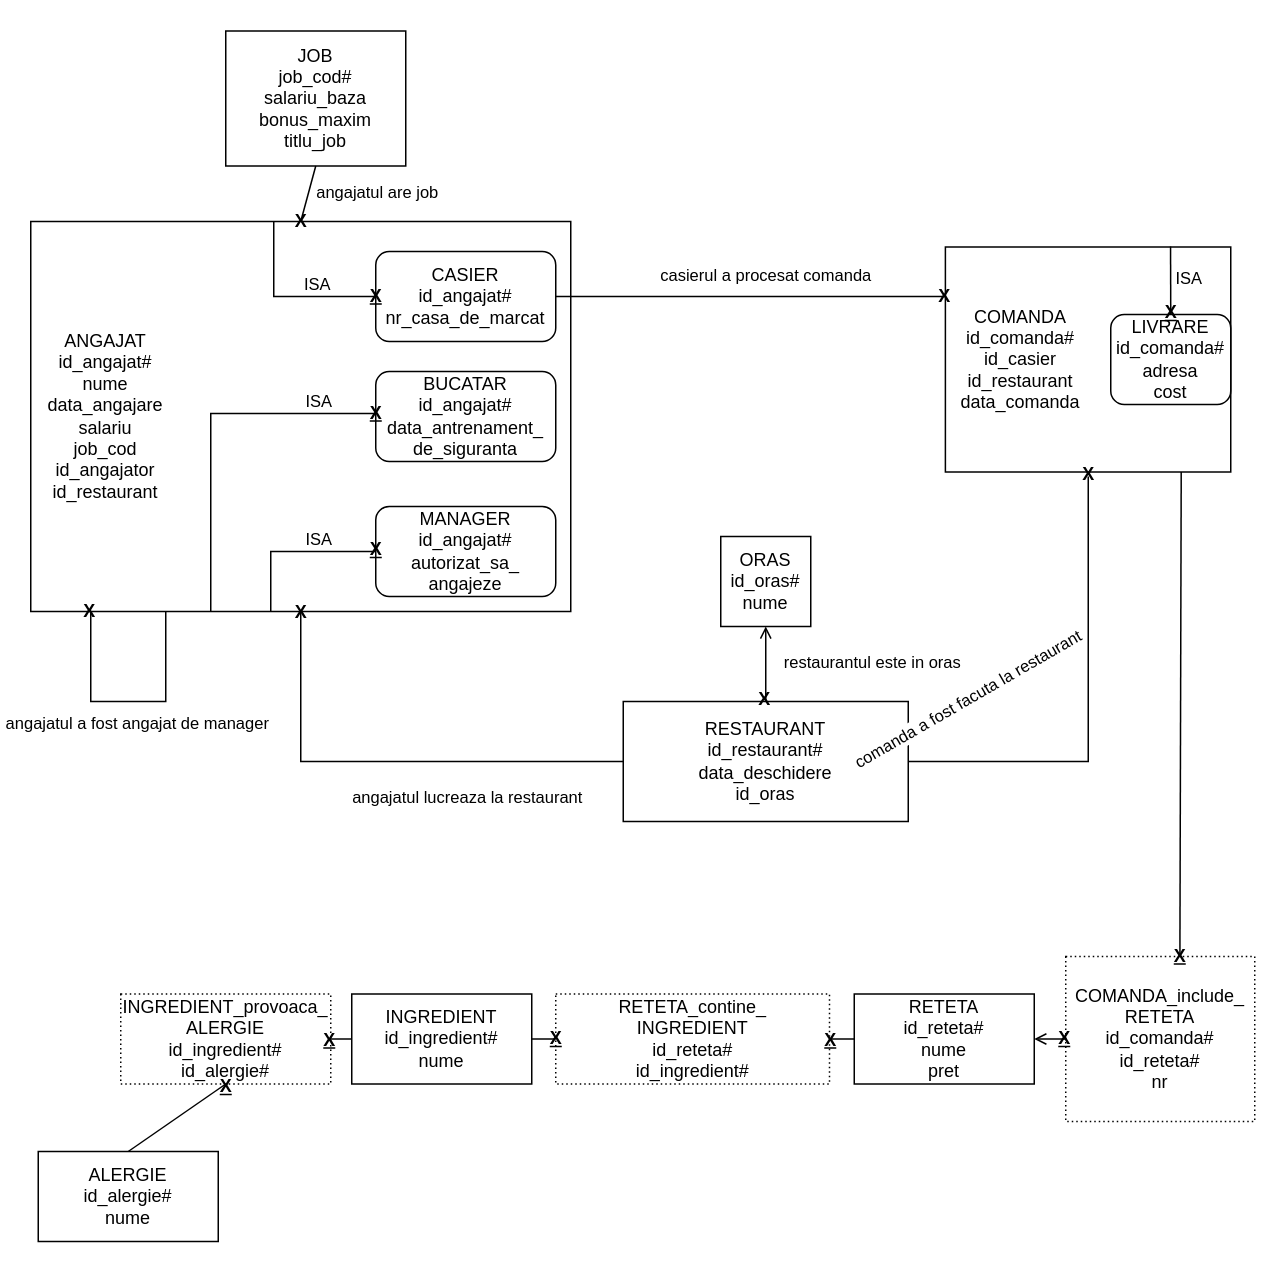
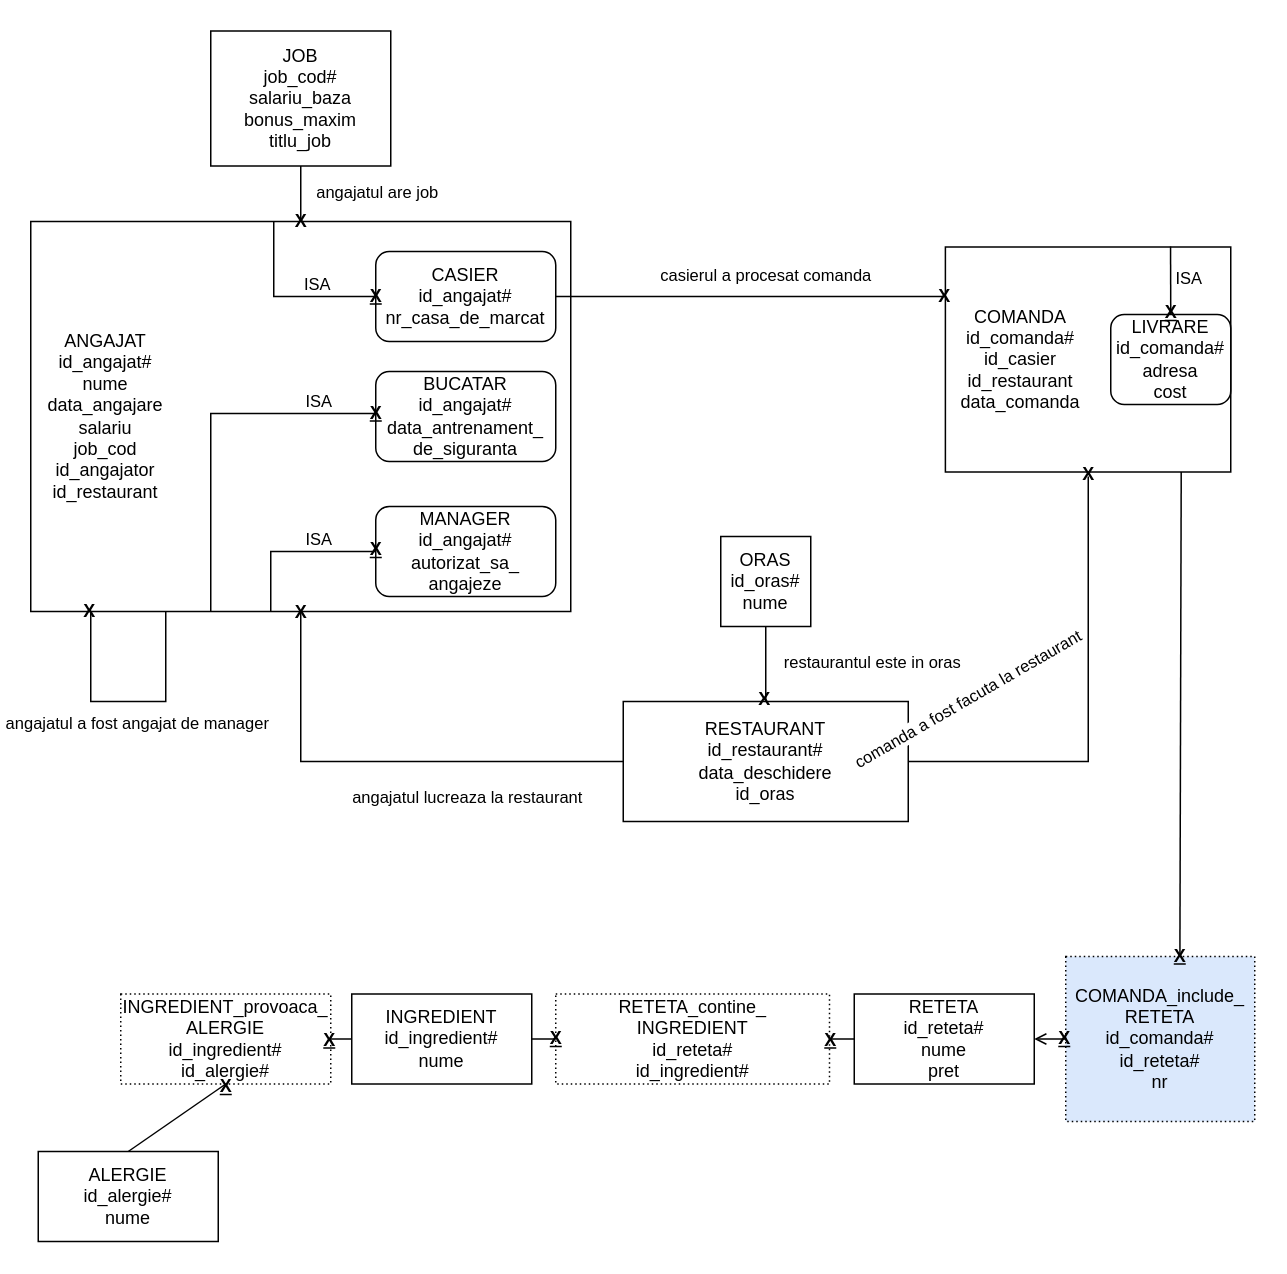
- <mxCell id="44" value="&lt;div&gt;JOB&lt;/div&gt;&lt;div&gt;job_cod#&lt;/div&gt;&lt;div&gt;salariu_baza&lt;/div&gt;&lt;div&gt;bonus_maxim&lt;/div&gt;&lt;div&gt;titlu_job&lt;/div&gt;" style="rounded=0;whiteSpace=wrap;html=1;" parent="1" vertex="1"><mxGeometry x="150" y="20" width="120" height="90" as="geometry" /></mxCell>
+ <mxCell id="44" value="&lt;div&gt;JOB&lt;/div&gt;&lt;div&gt;job_cod#&lt;/div&gt;&lt;div&gt;salariu_baza&lt;/div&gt;&lt;div&gt;bonus_maxim&lt;/div&gt;&lt;div&gt;titlu_job&lt;/div&gt;" style="rounded=0;whiteSpace=wrap;html=1;" parent="1" vertex="1"><mxGeometry x="140" y="20" width="120" height="90" as="geometry" /></mxCell>
- <mxCell id="18" value="" style="endArrow=open;html=1;rounded=0;entryX=0.5;entryY=1;entryDx=0;entryDy=0;exitX=0.5;exitY=0;exitDx=0;exitDy=0;" parent="1" source="13" target="17" edge="1"><mxGeometry width="50" height="50" relative="1" as="geometry"><mxPoint x="390" y="537" as="sourcePoint" /><mxPoint x="440" y="487" as="targetPoint" /></mxGeometry></mxCell>
+ <mxCell id="18" value="" style="endArrow=none;html=1;rounded=0;entryX=0.5;entryY=1;entryDx=0;entryDy=0;exitX=0.5;exitY=0;exitDx=0;exitDy=0;" parent="1" source="13" target="17" edge="1"><mxGeometry width="50" height="50" relative="1" as="geometry"><mxPoint x="390" y="537" as="sourcePoint" /><mxPoint x="440" y="487" as="targetPoint" /></mxGeometry></mxCell>
- <mxCell id="34" value="&lt;div&gt;COMANDA_include_&lt;/div&gt;&lt;div&gt;RETETA&lt;/div&gt;&lt;div&gt;id_comanda#&lt;/div&gt;&lt;div&gt;id_reteta#&lt;br&gt;&lt;/div&gt;&lt;div&gt;nr&lt;/div&gt;" style="rounded=0;whiteSpace=wrap;html=1;dashed=1;dashPattern=1 2;" parent="1" vertex="1"><mxGeometry x="710" y="637" width="126" height="110" as="geometry" /></mxCell>
+ <mxCell id="34" value="&lt;div&gt;COMANDA_include_&lt;/div&gt;&lt;div&gt;RETETA&lt;/div&gt;&lt;div&gt;id_comanda#&lt;/div&gt;&lt;div&gt;id_reteta#&lt;br&gt;&lt;/div&gt;&lt;div&gt;nr&lt;/div&gt;" style="rounded=0;whiteSpace=wrap;html=1;dashed=1;dashPattern=1 2;fillColor=#dae8fc;" parent="1" vertex="1"><mxGeometry x="710" y="637" width="126" height="110" as="geometry" /></mxCell>
